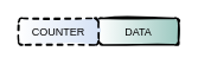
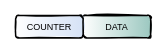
- <mxCell id="3" value="COUNTER" style="rounded=1;strokeWidth=2;fillWeight=4;hachureGap=8;hachureAngle=45;fillColor=#D4E1F5;sketch=1;fillStyle=auto;gradientColor=#ffffff;gradientDirection=west;dashed=1;" parent="1" vertex="1"><mxGeometry x="20" y="20" width="90" height="30" as="geometry" /></mxCell>
+ <mxCell id="3" value="COUNTER" style="rounded=1;strokeWidth=2;fillWeight=4;hachureGap=8;hachureAngle=45;fillColor=#D4E1F5;sketch=1;fillStyle=auto;gradientColor=#ffffff;gradientDirection=west;" parent="1" vertex="1"><mxGeometry x="20" y="20" width="90" height="30" as="geometry" /></mxCell>
